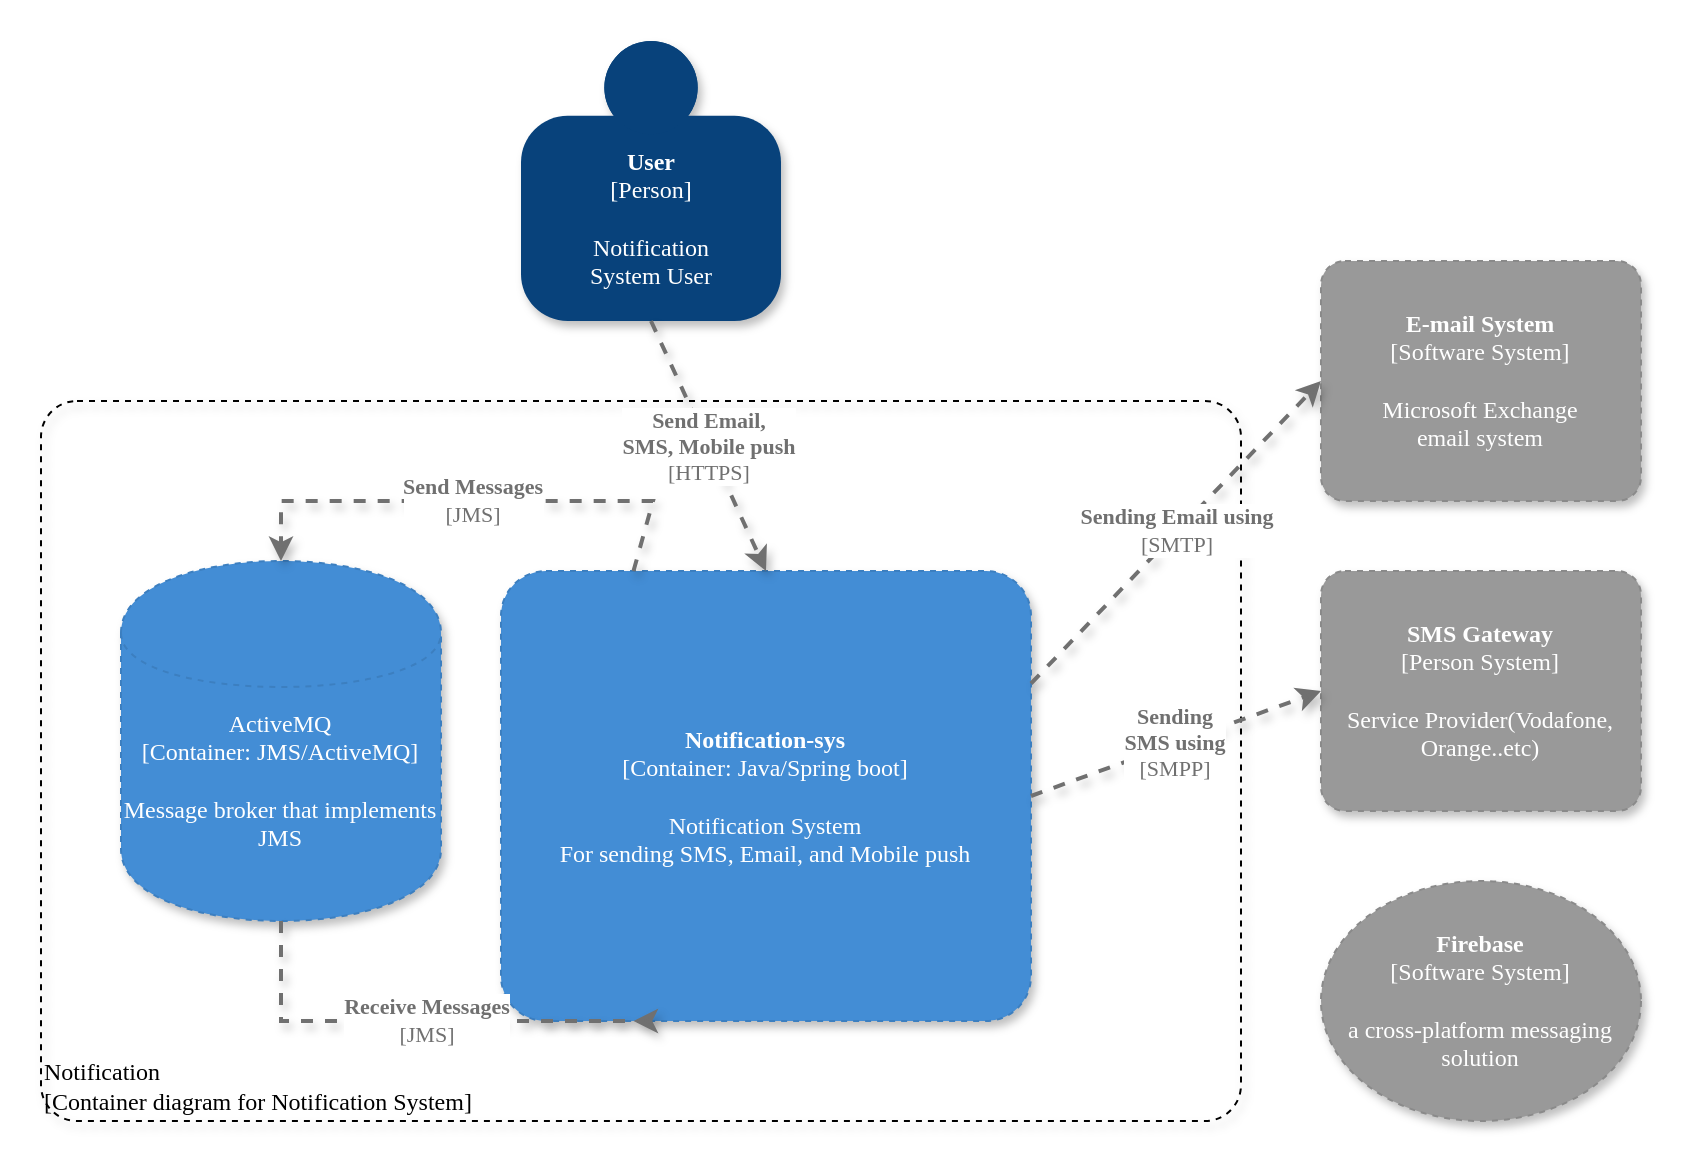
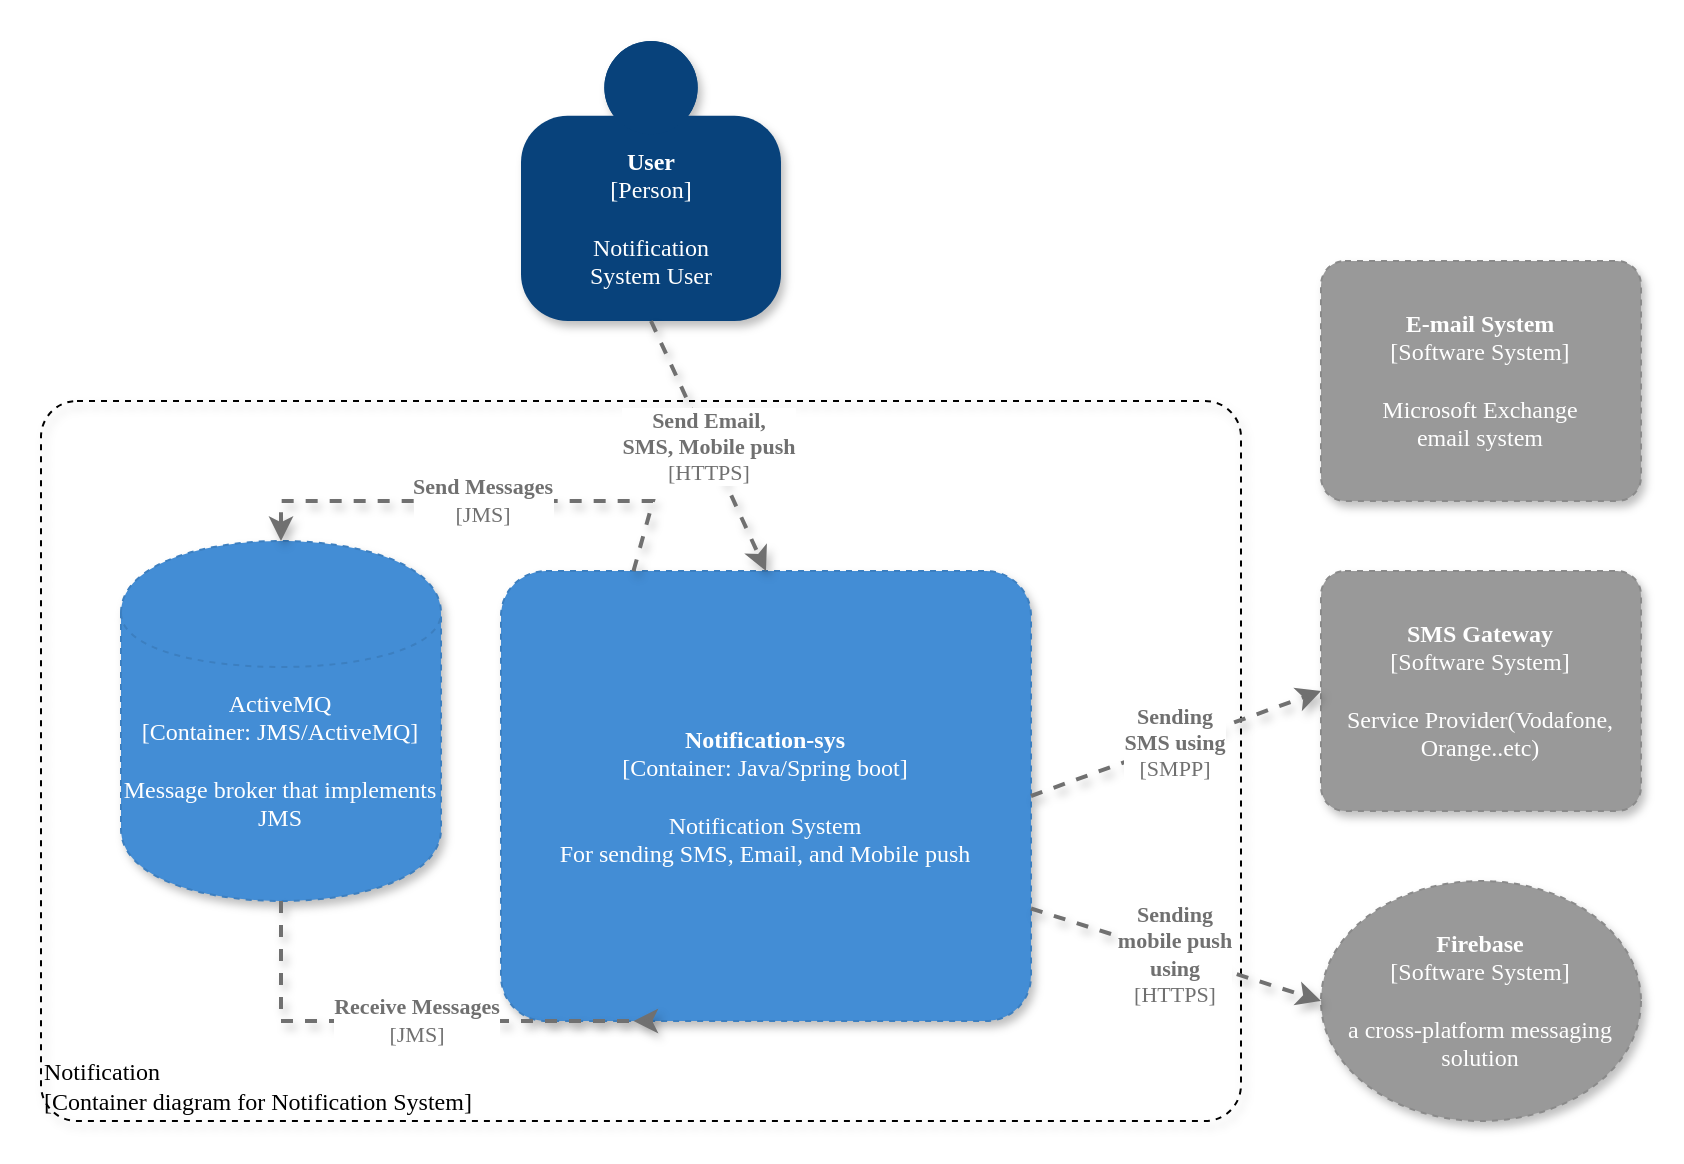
- <mxCell id="9" value="&lt;div style=&quot;text-align: left&quot;&gt;&lt;div style=&quot;text-align: center&quot;&gt;&lt;b&gt;Sending Email using&lt;/b&gt;&lt;/div&gt;&lt;div style=&quot;text-align: center&quot;&gt;[SMTP]&lt;/div&gt;&lt;/div&gt;" style="edgeStyle=none;rounded=0;html=1;entryX=0;entryY=0.5;jettySize=auto;orthogonalLoop=1;strokeColor=#707070;strokeWidth=2;fontColor=#707070;jumpStyle=none;dashed=1;metaEdit=1;metaData={&quot;c4Type&quot;:{&quot;editable&quot;:false}};exitX=1;exitY=0.25;exitDx=0;exitDy=0;exitPerimeter=0;entryDx=0;entryDy=0;entryPerimeter=0;shadow=1;fontFamily=Comic Sans MS;" edge="1" parent="1" target="6" source="4"><mxGeometry width="160" relative="1" as="geometry"><mxPoint x="468.92" y="320.04" as="sourcePoint" /><mxPoint x="490" y="670" as="targetPoint" /></mxGeometry></mxCell>
- <mxCell id="7" value="&lt;b&gt;SMS Gateway&lt;/b&gt;&lt;div&gt;[Person System]&lt;/div&gt;&lt;br&gt;&lt;div&gt;Service Provider(Vodafone, Orange..etc)&lt;/div&gt;" style="rounded=1;whiteSpace=wrap;html=1;labelBackgroundColor=none;fillColor=#999999;fontColor=#ffffff;align=center;arcSize=10;strokeColor=#8A8A8A;metaEdit=1;metaData={&quot;c4Type&quot;:{&quot;editable&quot;:false}};points=[[0.25,0,0],[0.5,0,0],[0.75,0,0],[1,0.25,0],[1,0.5,0],[1,0.75,0],[0.75,1,0],[0.5,1,0],[0.25,1,0],[0,0.75,0],[0,0.5,0],[0,0.25,0]];glass=0;dashed=1;shadow=1;fontFamily=Comic Sans MS;" vertex="1" parent="1"><mxGeometry x="660" y="285" width="160" height="120" as="geometry" /></mxCell>
+ <mxCell id="7" value="&lt;b&gt;SMS Gateway&lt;/b&gt;&lt;div&gt;[Software System]&lt;/div&gt;&lt;br&gt;&lt;div&gt;Service Provider(Vodafone, Orange..etc)&lt;/div&gt;" style="rounded=1;whiteSpace=wrap;html=1;labelBackgroundColor=none;fillColor=#999999;fontColor=#ffffff;align=center;arcSize=10;strokeColor=#8A8A8A;metaEdit=1;metaData={&quot;c4Type&quot;:{&quot;editable&quot;:false}};points=[[0.25,0,0],[0.5,0,0],[0.75,0,0],[1,0.25,0],[1,0.5,0],[1,0.75,0],[0.75,1,0],[0.5,1,0],[0.25,1,0],[0,0.75,0],[0,0.5,0],[0,0.25,0]];glass=0;dashed=1;shadow=1;fontFamily=Comic Sans MS;" vertex="1" parent="1"><mxGeometry x="660" y="285" width="160" height="120" as="geometry" /></mxCell>
- <mxCell id="5" value="ActiveMQ&lt;div&gt;[Container:&amp;nbsp;JMS/ActiveMQ]&lt;/div&gt;&lt;br&gt;&lt;div&gt;Message broker that implements JMS&lt;/div&gt;" style="shape=cylinder;whiteSpace=wrap;html=1;boundedLbl=1;rounded=0;labelBackgroundColor=none;fillColor=#438DD5;fontSize=12;fontColor=#ffffff;align=center;strokeColor=#3C7FC0;metaEdit=1;points=[[0.5,0,0],[1,0.25,0],[1,0.5,0],[1,0.75,0],[0.5,1,0],[0,0.75,0],[0,0.5,0],[0,0.25,0]];metaData={&quot;c4Type&quot;:{&quot;editable&quot;:false}};glass=0;dashed=1;fontFamily=Comic Sans MS;shadow=1;" vertex="1" parent="1"><mxGeometry x="60" y="280" width="160" height="180" as="geometry" /></mxCell>
+ <mxCell id="5" value="ActiveMQ&lt;div&gt;[Container:&amp;nbsp;JMS/ActiveMQ]&lt;/div&gt;&lt;br&gt;&lt;div&gt;Message broker that implements JMS&lt;/div&gt;" style="shape=cylinder;whiteSpace=wrap;html=1;boundedLbl=1;rounded=0;labelBackgroundColor=none;fillColor=#438DD5;fontSize=12;fontColor=#ffffff;align=center;strokeColor=#3C7FC0;metaEdit=1;points=[[0.5,0,0],[1,0.25,0],[1,0.5,0],[1,0.75,0],[0.5,1,0],[0,0.75,0],[0,0.5,0],[0,0.25,0]];metaData={&quot;c4Type&quot;:{&quot;editable&quot;:false}};glass=0;dashed=1;fontFamily=Comic Sans MS;shadow=1;" vertex="1" parent="1"><mxGeometry x="60" y="270" width="160" height="180" as="geometry" /></mxCell>
+ <mxCell id="11" value="&lt;div style=&quot;text-align: left&quot;&gt;&lt;div style=&quot;text-align: center&quot;&gt;&lt;b&gt;Sending &#10;mobile push&#10;using&lt;/b&gt;&lt;/div&gt;&lt;div style=&quot;text-align: center&quot;&gt;[HTTPS]&lt;/div&gt;&lt;/div&gt;" style="edgeStyle=none;rounded=0;html=1;entryX=0;entryY=0.5;jettySize=auto;orthogonalLoop=1;strokeColor=#707070;strokeWidth=2;fontColor=#707070;jumpStyle=none;dashed=1;metaEdit=1;metaData={&quot;c4Type&quot;:{&quot;editable&quot;:false}};exitX=1;exitY=0.75;exitDx=0;exitDy=0;exitPerimeter=0;entryDx=0;entryDy=0;entryPerimeter=0;shadow=1;fontFamily=Comic Sans MS;" edge="1" parent="1" target="8" source="4"><mxGeometry width="160" relative="1" as="geometry"><mxPoint x="465" y="377.5" as="sourcePoint" /><mxPoint x="470" y="630" as="targetPoint" /></mxGeometry></mxCell>
